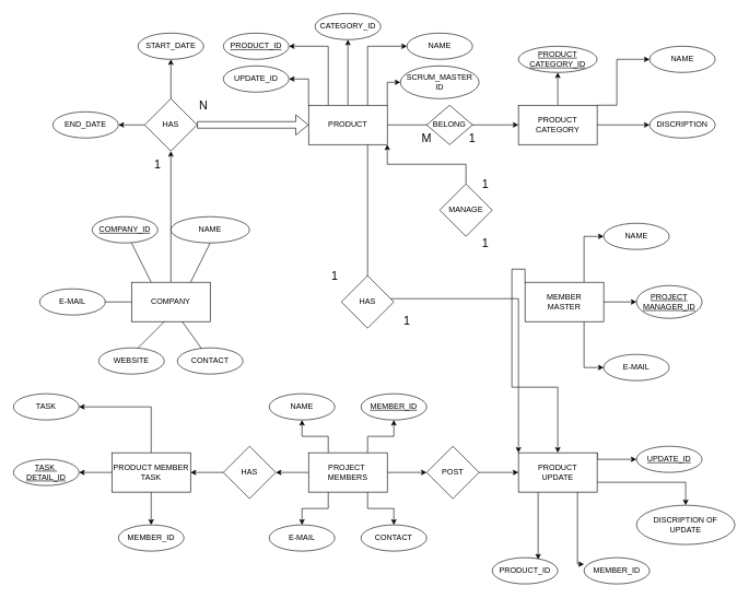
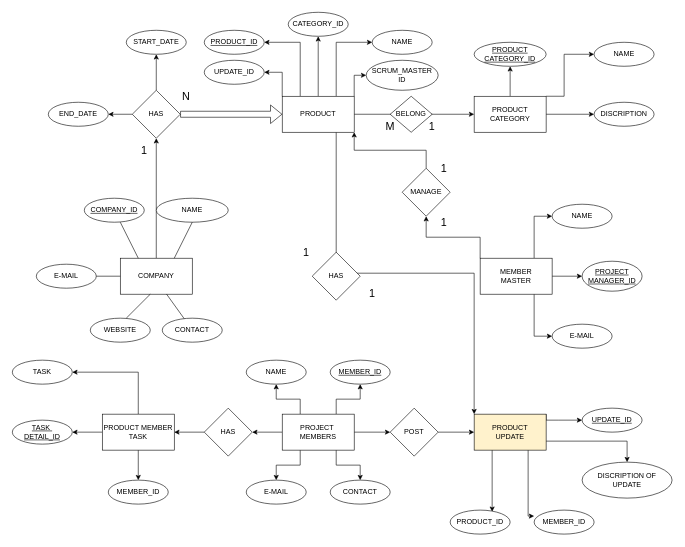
- <mxCell id="55" style="edgeStyle=orthogonalEdgeStyle;rounded=0;orthogonalLoop=1;jettySize=auto;html=1;exitX=0;exitY=0;exitDx=0;exitDy=0;" parent="1" source="56" target="64" edge="1"><mxGeometry relative="1" as="geometry" /></mxCell>
+ <mxCell id="55" style="edgeStyle=orthogonalEdgeStyle;rounded=0;orthogonalLoop=1;jettySize=auto;html=1;exitX=0;exitY=0;exitDx=0;exitDy=0;entryX=0.5;entryY=1;entryDx=0;entryDy=0;" parent="1" source="56" target="71" edge="1"><mxGeometry relative="1" as="geometry" /></mxCell>
- <mxCell id="64" value="PRODUCT&lt;br&gt;UPDATE" style="rounded=0;whiteSpace=wrap;html=1;" parent="1" vertex="1"><mxGeometry x="790" y="690" width="120" height="60" as="geometry" /></mxCell>
+ <mxCell id="64" value="PRODUCT&lt;br&gt;UPDATE" style="rounded=0;whiteSpace=wrap;html=1;fillColor=#fff2cc;" parent="1" vertex="1"><mxGeometry x="790" y="690" width="120" height="60" as="geometry" /></mxCell>
